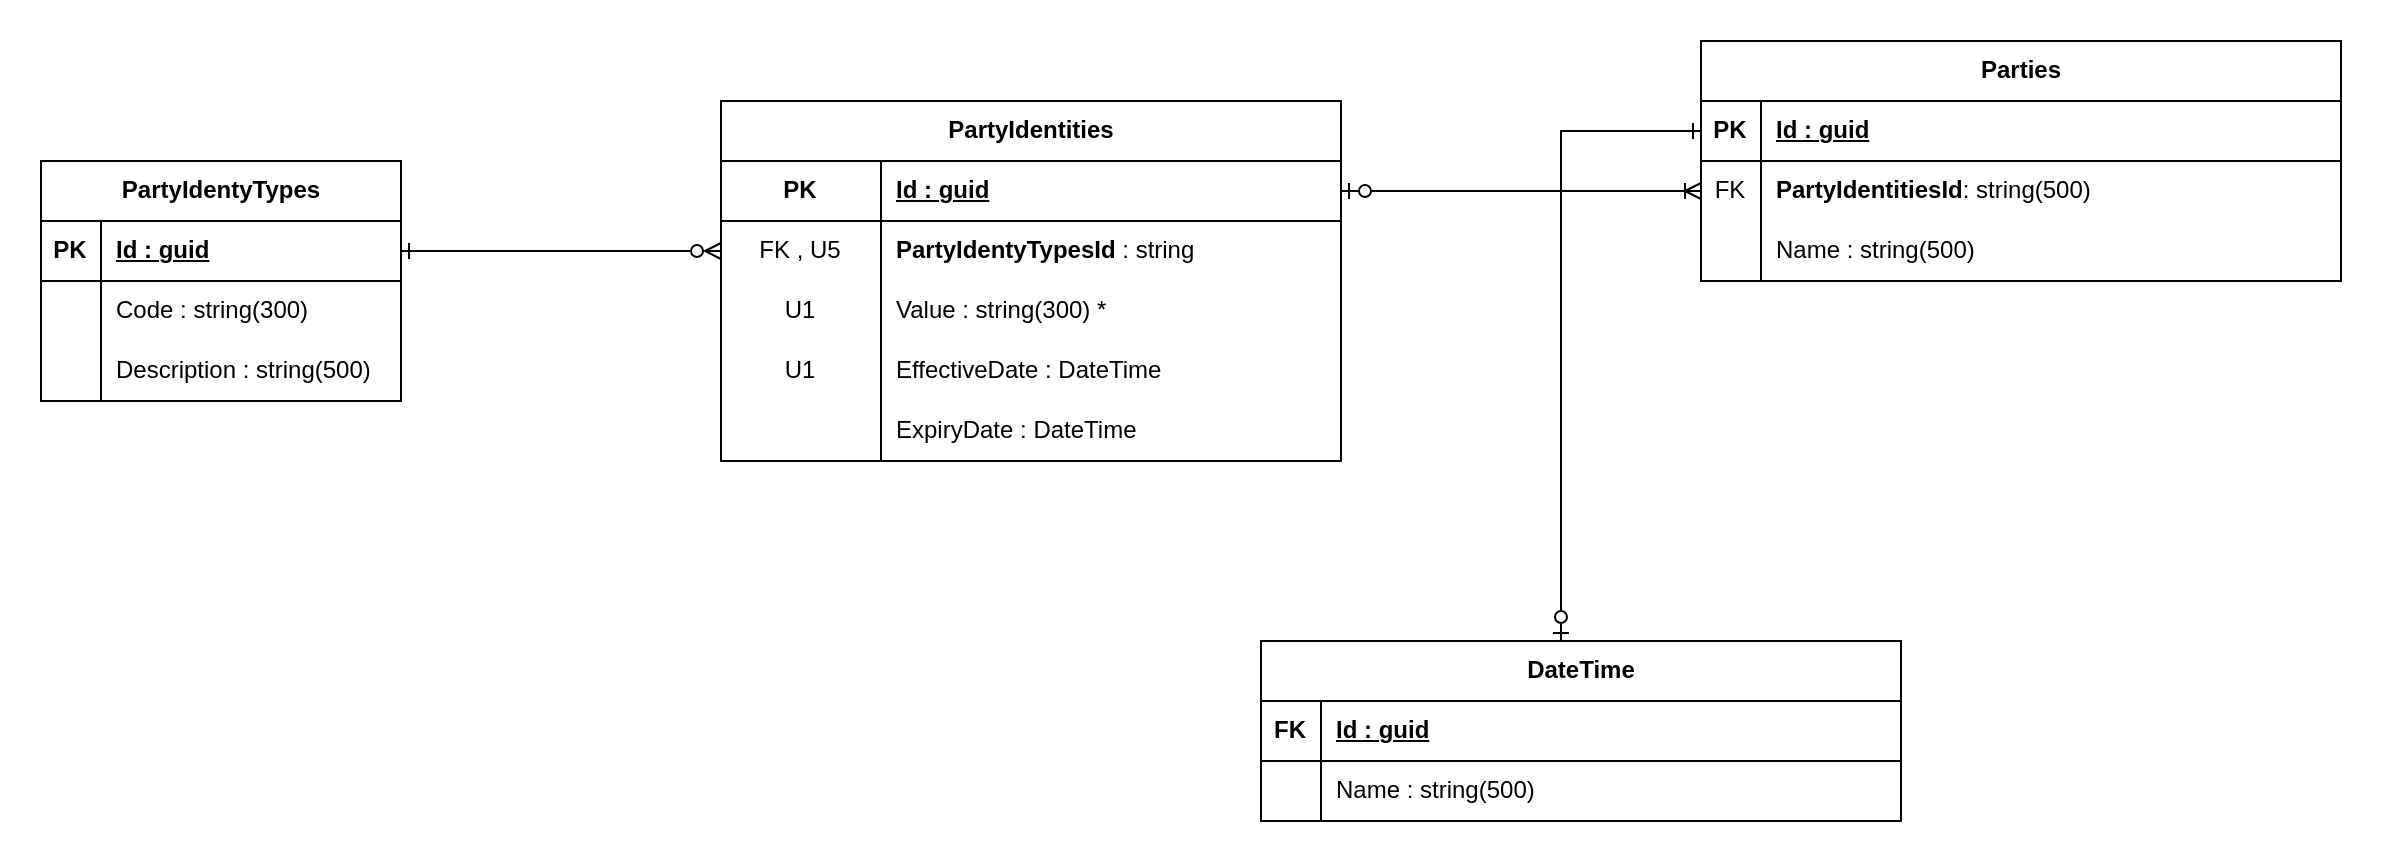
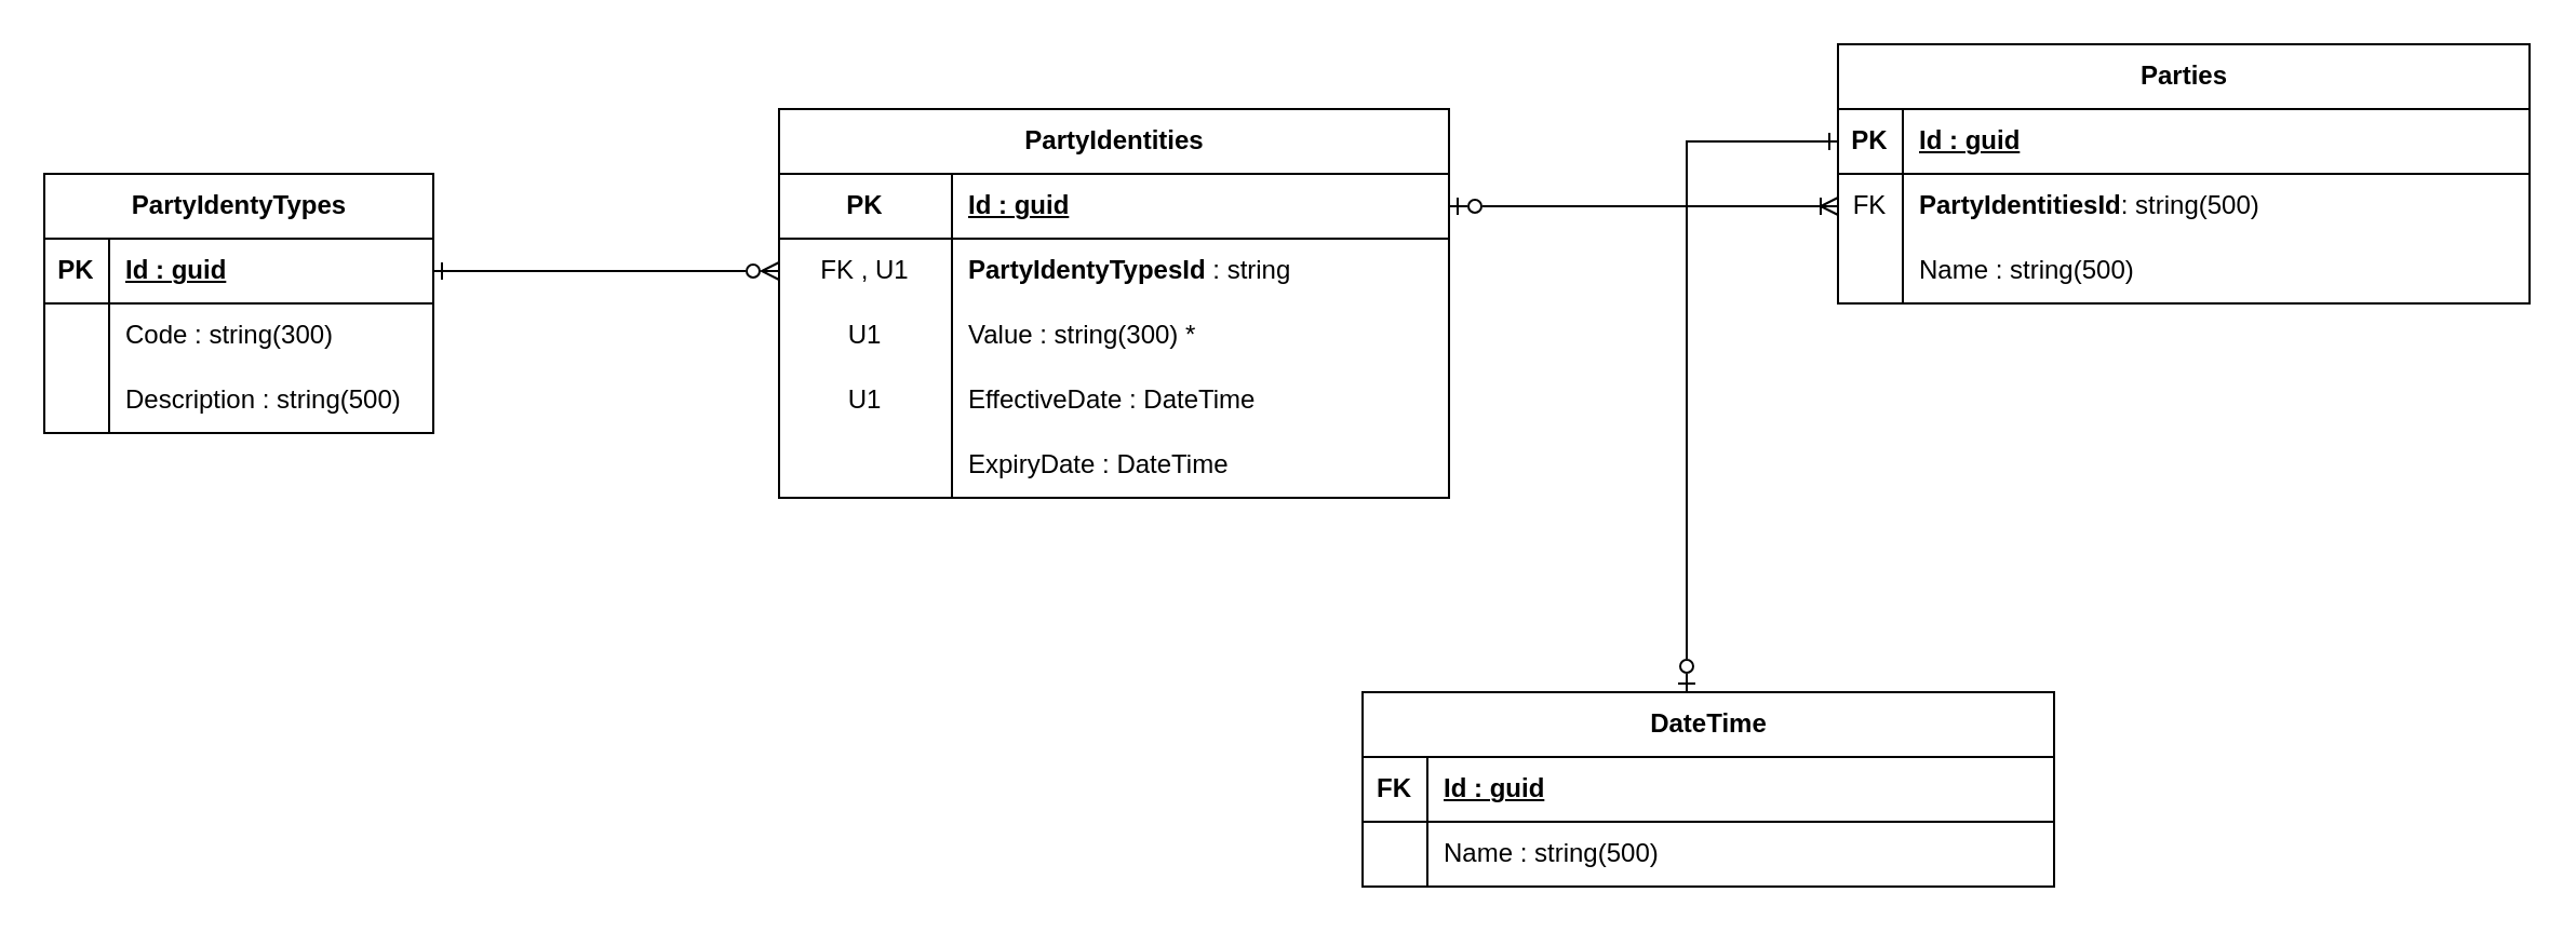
- <mxCell id="17" value="FK , U5" style="shape=partialRectangle;connectable=0;fillColor=none;top=0;left=0;bottom=0;right=0;editable=1;overflow=hidden;whiteSpace=wrap;html=1;" vertex="1" parent="16"><mxGeometry width="80" height="30" as="geometry"><mxRectangle width="80" height="30" as="alternateBounds" /></mxGeometry></mxCell>
+ <mxCell id="17" value="FK , U1" style="shape=partialRectangle;connectable=0;fillColor=none;top=0;left=0;bottom=0;right=0;editable=1;overflow=hidden;whiteSpace=wrap;html=1;" vertex="1" parent="16"><mxGeometry width="80" height="30" as="geometry"><mxRectangle width="80" height="30" as="alternateBounds" /></mxGeometry></mxCell>
